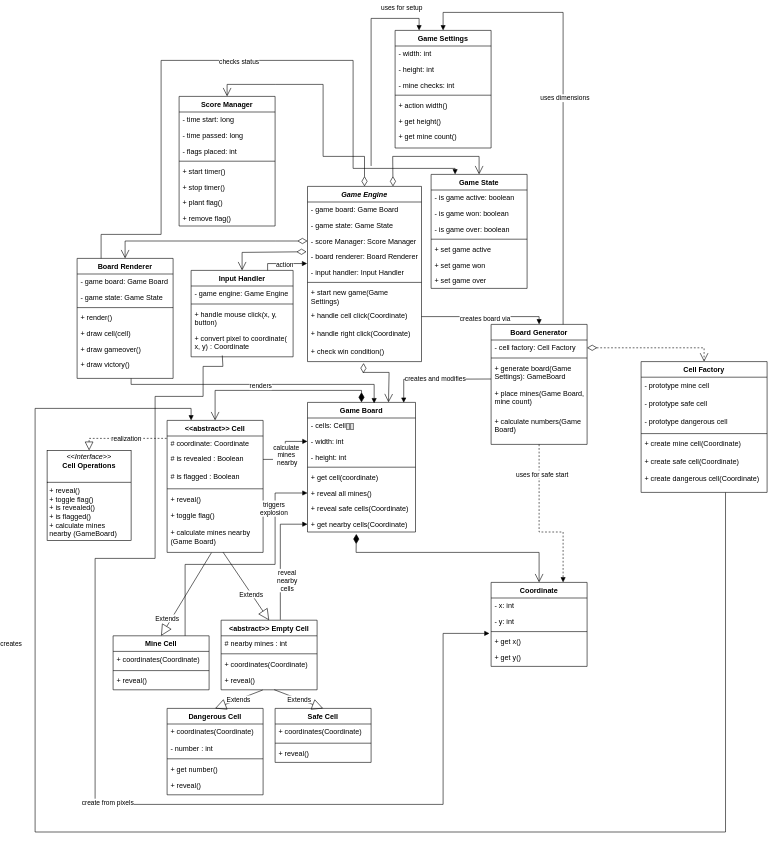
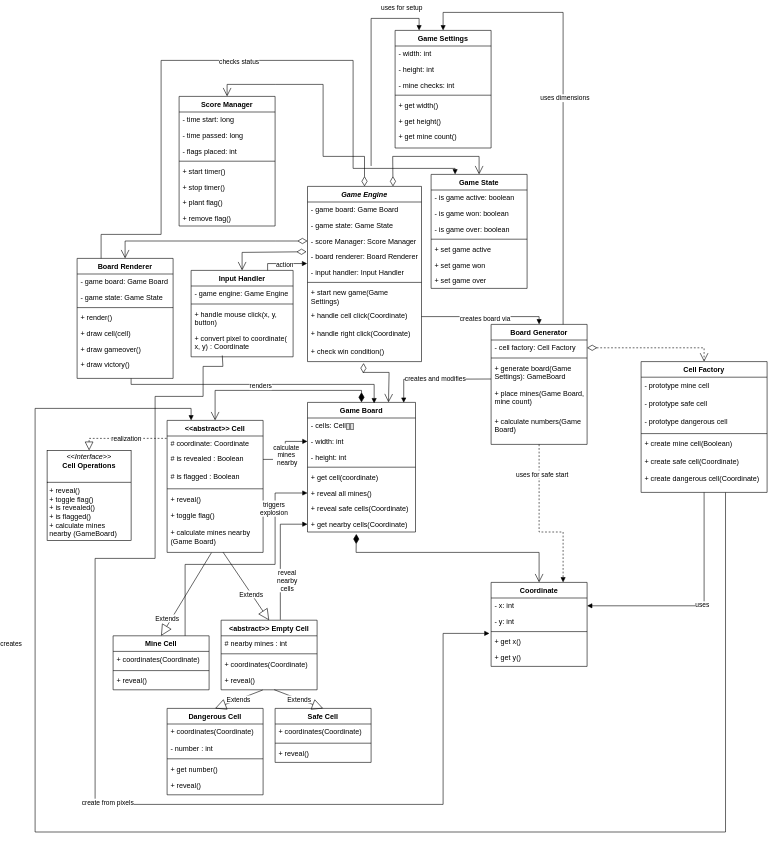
- <mxCell id="50" value="+ action width()" style="text;align=left;verticalAlign=top;spacingLeft=4;spacingRight=4;overflow=hidden;rotatable=0;points=[[0,0.5],[1,0.5]];portConstraint=eastwest;rounded=0;shadow=0;html=0;" vertex="1" parent="45"><mxGeometry y="112" width="160" height="26" as="geometry" /></mxCell>
+ <mxCell id="50" value="+ get width()" style="text;align=left;verticalAlign=top;spacingLeft=4;spacingRight=4;overflow=hidden;rotatable=0;points=[[0,0.5],[1,0.5]];portConstraint=eastwest;rounded=0;shadow=0;html=0;" vertex="1" parent="45"><mxGeometry y="112" width="160" height="26" as="geometry" /></mxCell>
- <mxCell id="141" value="+ create mine cell(Coordinate)" style="text;align=left;verticalAlign=top;spacingLeft=4;spacingRight=4;overflow=hidden;rotatable=0;points=[[0,0.5],[1,0.5]];portConstraint=eastwest;" vertex="1" parent="136"><mxGeometry y="124" width="210" height="30" as="geometry" /></mxCell>
+ <mxCell id="141" value="+ create mine cell(Boolean)" style="text;align=left;verticalAlign=top;spacingLeft=4;spacingRight=4;overflow=hidden;rotatable=0;points=[[0,0.5],[1,0.5]];portConstraint=eastwest;" vertex="1" parent="136"><mxGeometry y="124" width="210" height="30" as="geometry" /></mxCell>
+ <mxCell id="145" value="" style="endArrow=block;endFill=1;html=1;edgeStyle=orthogonalEdgeStyle;align=left;verticalAlign=top;rounded=0;entryX=1;entryY=0.5;entryDx=0;entryDy=0;exitX=0.5;exitY=1;exitDx=0;exitDy=0;" edge="1" parent="1" source="136" target="94"><mxGeometry x="-1" relative="1" as="geometry"><mxPoint x="1256" y="820" as="sourcePoint" /><mxPoint x="1110" y="860" as="targetPoint" /><mxPoint as="offset" /></mxGeometry></mxCell>
+ <mxCell id="146" value="uses" style="edgeLabel;html=1;align=center;verticalAlign=middle;resizable=0;points=[];" vertex="1" connectable="0" parent="145"><mxGeometry x="0.007" y="-2" relative="1" as="geometry"><mxPoint as="offset" /></mxGeometry></mxCell>
